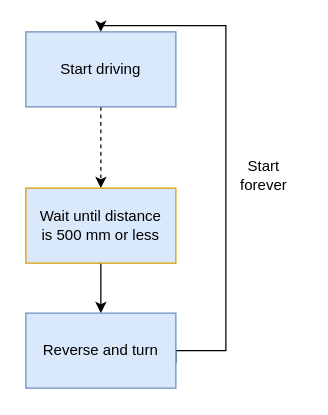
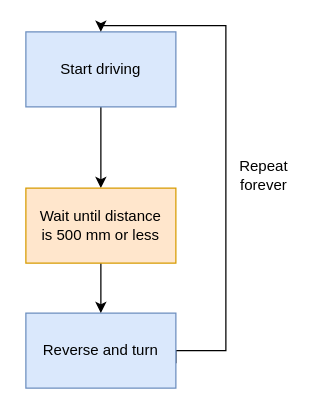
- <mxCell id="2" style="edgeStyle=orthogonalEdgeStyle;rounded=0;orthogonalLoop=1;jettySize=auto;html=1;exitX=0.5;exitY=1;exitDx=0;exitDy=0;entryX=0.5;entryY=0;entryDx=0;entryDy=0;dashed=1;" parent="1" source="3" target="7" edge="1"><mxGeometry relative="1" as="geometry" /></mxCell>
+ <mxCell id="2" style="edgeStyle=orthogonalEdgeStyle;rounded=0;orthogonalLoop=1;jettySize=auto;html=1;exitX=0.5;exitY=1;exitDx=0;exitDy=0;entryX=0.5;entryY=0;entryDx=0;entryDy=0;" parent="1" source="3" target="7" edge="1"><mxGeometry relative="1" as="geometry" /></mxCell>
- <mxCell id="8" value="Start&lt;br&gt;forever" style="text;html=1;align=center;verticalAlign=middle;resizable=0;points=[];autosize=1;strokeColor=none;fillColor=none;" parent="1" vertex="1"><mxGeometry x="180" y="120" width="60" height="40" as="geometry" /></mxCell>
+ <mxCell id="8" value="Repeat&lt;br&gt;forever" style="text;html=1;align=center;verticalAlign=middle;resizable=0;points=[];autosize=1;strokeColor=none;fillColor=none;" parent="1" vertex="1"><mxGeometry x="180" y="120" width="60" height="40" as="geometry" /></mxCell>
- <mxCell id="7" value="Wait until&amp;nbsp;&lt;span style=&quot;background-color: transparent; color: light-dark(rgb(0, 0, 0), rgb(255, 255, 255));&quot;&gt;distance&lt;/span&gt;&lt;div&gt;&lt;span style=&quot;background-color: transparent; color: light-dark(rgb(0, 0, 0), rgb(255, 255, 255));&quot;&gt;is 500 mm or less&lt;/span&gt;&lt;/div&gt;" style="rounded=0;whiteSpace=wrap;html=1;fillColor=#dae8fc;strokeColor=#d79b00;" parent="1" vertex="1"><mxGeometry x="20" y="150" width="120" height="60" as="geometry" /></mxCell>
+ <mxCell id="7" value="Wait until&amp;nbsp;&lt;span style=&quot;background-color: transparent; color: light-dark(rgb(0, 0, 0), rgb(255, 255, 255));&quot;&gt;distance&lt;/span&gt;&lt;div&gt;&lt;span style=&quot;background-color: transparent; color: light-dark(rgb(0, 0, 0), rgb(255, 255, 255));&quot;&gt;is 500 mm or less&lt;/span&gt;&lt;/div&gt;" style="rounded=0;whiteSpace=wrap;html=1;fillColor=#ffe6cc;strokeColor=#d79b00;" parent="1" vertex="1"><mxGeometry x="20" y="150" width="120" height="60" as="geometry" /></mxCell>
